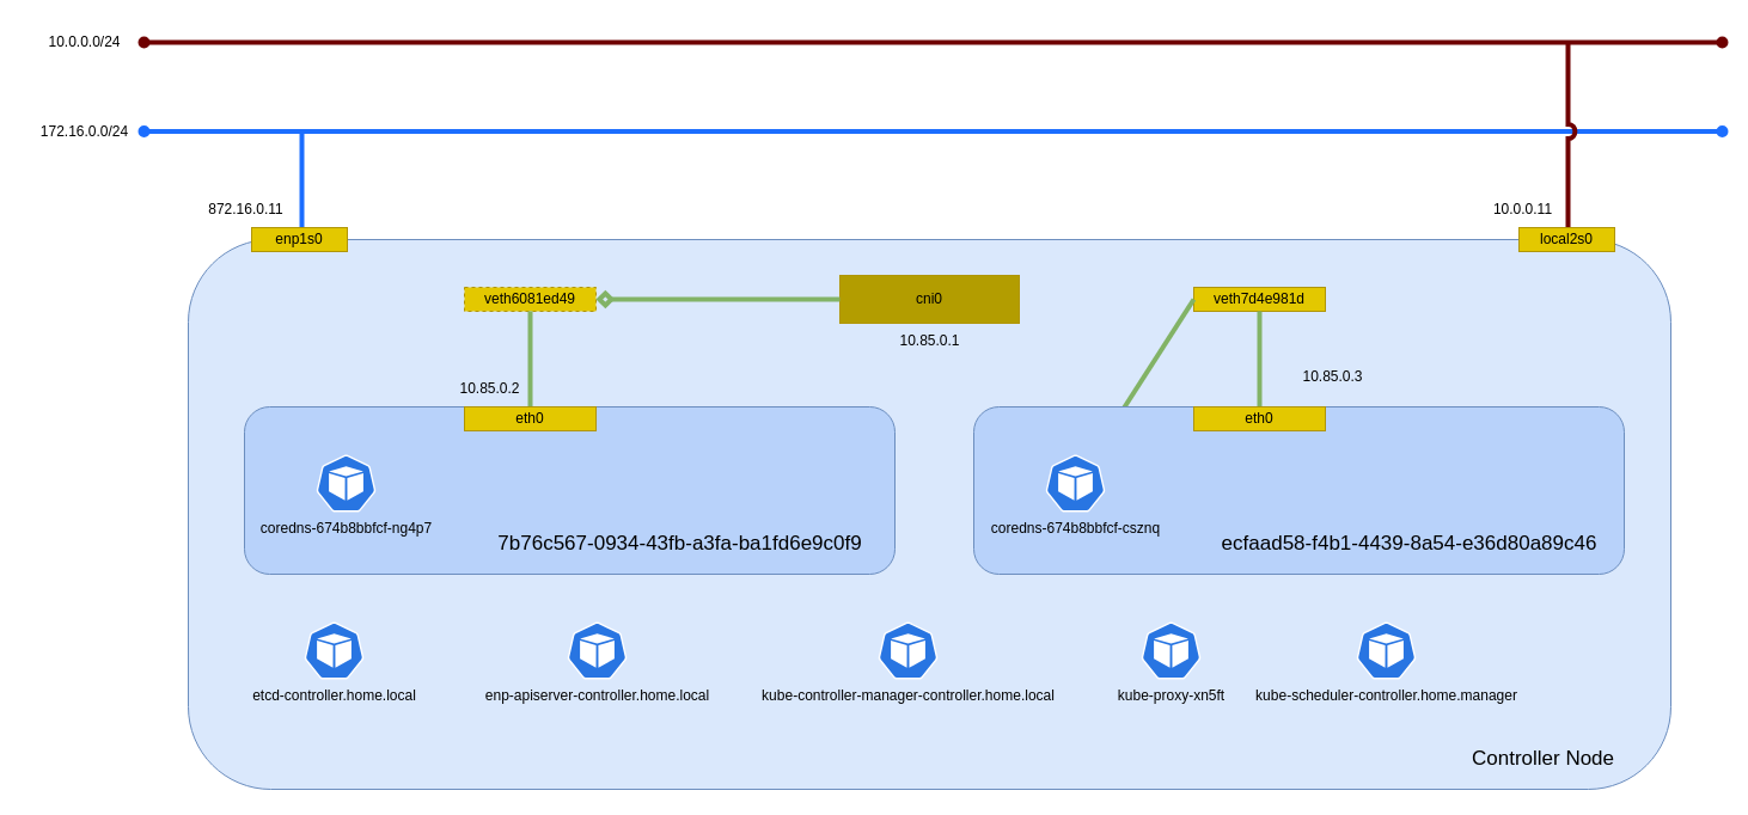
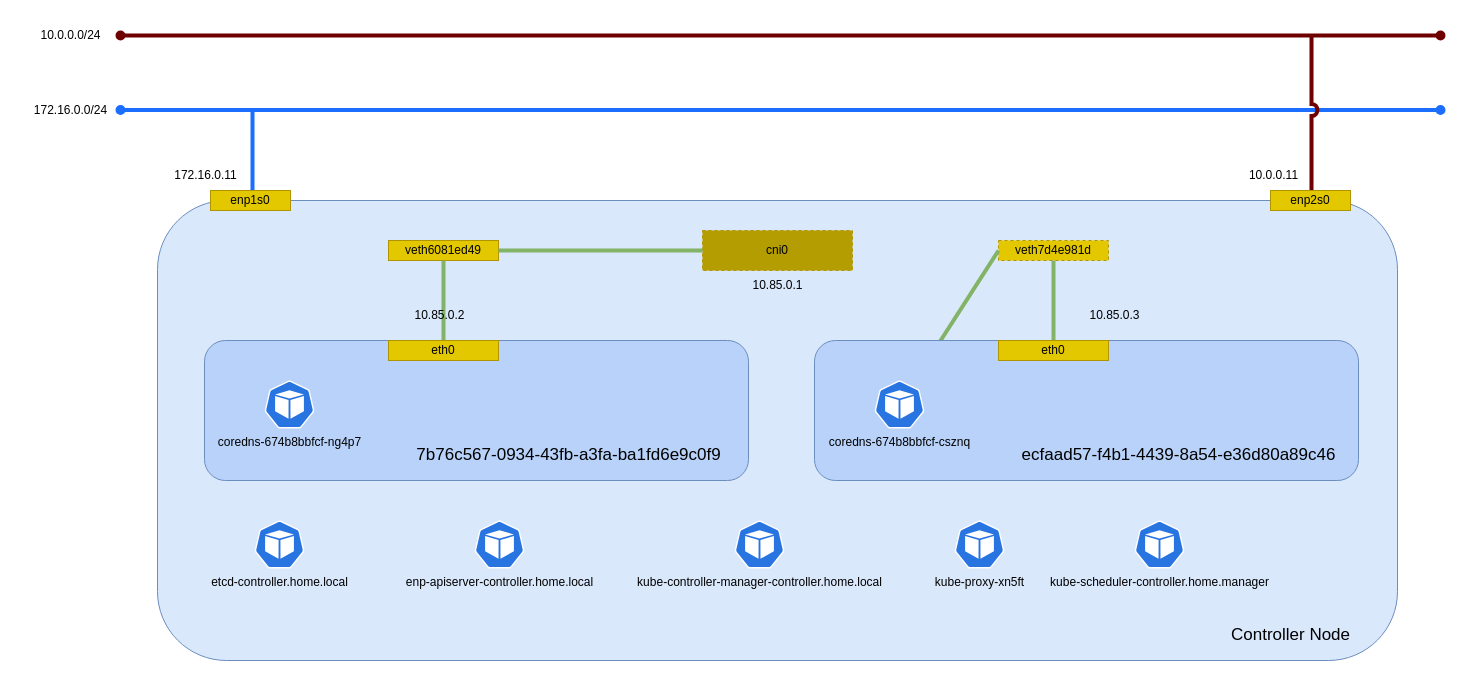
- <mxCell id="11" value="872.16.0.11" style="text;html=1;align=center;verticalAlign=middle;resizable=0;points=[];autosize=1;strokeColor=none;fillColor=none;" parent="8" vertex="1"><mxGeometry x="160" y="160" width="90" height="30" as="geometry" /></mxCell>
+ <mxCell id="11" value="172.16.0.11" style="text;html=1;align=center;verticalAlign=middle;resizable=0;points=[];autosize=1;strokeColor=none;fillColor=none;" parent="8" vertex="1"><mxGeometry x="160" y="160" width="90" height="30" as="geometry" /></mxCell>
- <mxCell id="12" value="local2s0" style="rounded=0;whiteSpace=wrap;html=1;fillColor=#e3c800;fontColor=#000000;strokeColor=#B09500;" parent="8" vertex="1"><mxGeometry x="1270" y="190" width="80" height="20" as="geometry" /></mxCell>
+ <mxCell id="12" value="enp2s0" style="rounded=0;whiteSpace=wrap;html=1;fillColor=#e3c800;fontColor=#000000;strokeColor=#B09500;" parent="8" vertex="1"><mxGeometry x="1270" y="190" width="80" height="20" as="geometry" /></mxCell>
- <mxCell id="16" value="veth6081ed49" style="rounded=0;whiteSpace=wrap;html=1;fillColor=#e3c800;fontColor=#000000;strokeColor=#B09500;dashed=1;" parent="8" vertex="1"><mxGeometry x="388" y="240" width="110" height="20" as="geometry" /></mxCell>
+ <mxCell id="16" value="veth6081ed49" style="rounded=0;whiteSpace=wrap;html=1;fillColor=#e3c800;fontColor=#000000;strokeColor=#B09500;" parent="8" vertex="1"><mxGeometry x="388" y="240" width="110" height="20" as="geometry" /></mxCell>
- <mxCell id="21" value="" style="endArrow=diamond;html=1;rounded=0;startArrow=none;startFill=0;endFill=0;strokeWidth=4;fillColor=#d5e8d4;strokeColor=#82b366;jumpStyle=arc;entryX=1;entryY=0.5;entryDx=0;entryDy=0;exitX=0;exitY=0.5;exitDx=0;exitDy=0;" parent="8" source="15" target="16" edge="1"><mxGeometry width="50" height="50" relative="1" as="geometry"><mxPoint x="1008" y="260" as="sourcePoint" /><mxPoint x="862" y="260" as="targetPoint" /></mxGeometry></mxCell>
+ <mxCell id="21" value="" style="endArrow=none;html=1;rounded=0;startArrow=none;startFill=0;endFill=0;strokeWidth=4;fillColor=#d5e8d4;strokeColor=#82b366;jumpStyle=arc;entryX=1;entryY=0.5;entryDx=0;entryDy=0;exitX=0;exitY=0.5;exitDx=0;exitDy=0;" parent="8" source="15" target="16" edge="1"><mxGeometry width="50" height="50" relative="1" as="geometry"><mxPoint x="1008" y="260" as="sourcePoint" /><mxPoint x="862" y="260" as="targetPoint" /></mxGeometry></mxCell>
- <mxCell id="15" value="cni0" style="rounded=0;whiteSpace=wrap;html=1;fillColor=#B39D00;fontColor=#000000;strokeColor=#B09500;" parent="8" vertex="1"><mxGeometry x="702" y="230" width="150" height="40" as="geometry" /></mxCell>
+ <mxCell id="15" value="cni0" style="rounded=0;whiteSpace=wrap;html=1;fillColor=#B39D00;fontColor=#000000;strokeColor=#B09500;dashed=1;" parent="8" vertex="1"><mxGeometry x="702" y="230" width="150" height="40" as="geometry" /></mxCell>
- <mxCell id="17" value="veth7d4e981d" style="rounded=0;whiteSpace=wrap;html=1;fillColor=#e3c800;fontColor=#000000;strokeColor=#B09500;" parent="8" vertex="1"><mxGeometry x="998" y="240" width="110" height="20" as="geometry" /></mxCell>
+ <mxCell id="17" value="veth7d4e981d" style="rounded=0;whiteSpace=wrap;html=1;fillColor=#e3c800;fontColor=#000000;strokeColor=#B09500;dashed=1;" parent="8" vertex="1"><mxGeometry x="998" y="240" width="110" height="20" as="geometry" /></mxCell>
- <mxCell id="26" value="10.85.0.2" style="text;html=1;align=center;verticalAlign=middle;resizable=0;points=[];autosize=1;strokeColor=none;fillColor=none;" parent="23" vertex="1"><mxGeometry x="374" y="310" width="70" height="30" as="geometry" /></mxCell>
+ <mxCell id="26" value="10.85.0.2" style="text;html=1;align=center;verticalAlign=middle;resizable=0;points=[];autosize=1;strokeColor=none;fillColor=none;" parent="23" vertex="1"><mxGeometry x="404" y="300" width="70" height="30" as="geometry" /></mxCell>
- <mxCell id="29" value="&lt;font style=&quot;font-size: 17px;&quot;&gt;ecfaad58-f4b1-4439-8a54-e36d80a89c46&lt;/font&gt;" style="text;html=1;align=center;verticalAlign=middle;resizable=0;points=[];autosize=1;strokeColor=none;fillColor=none;" parent="23" vertex="1"><mxGeometry x="1008" y="440" width="340" height="30" as="geometry" /></mxCell>
+ <mxCell id="29" value="&lt;font style=&quot;font-size: 17px;&quot;&gt;ecfaad57-f4b1-4439-8a54-e36d80a89c46&lt;/font&gt;" style="text;html=1;align=center;verticalAlign=middle;resizable=0;points=[];autosize=1;strokeColor=none;fillColor=none;" parent="23" vertex="1"><mxGeometry x="1008" y="440" width="340" height="30" as="geometry" /></mxCell>
